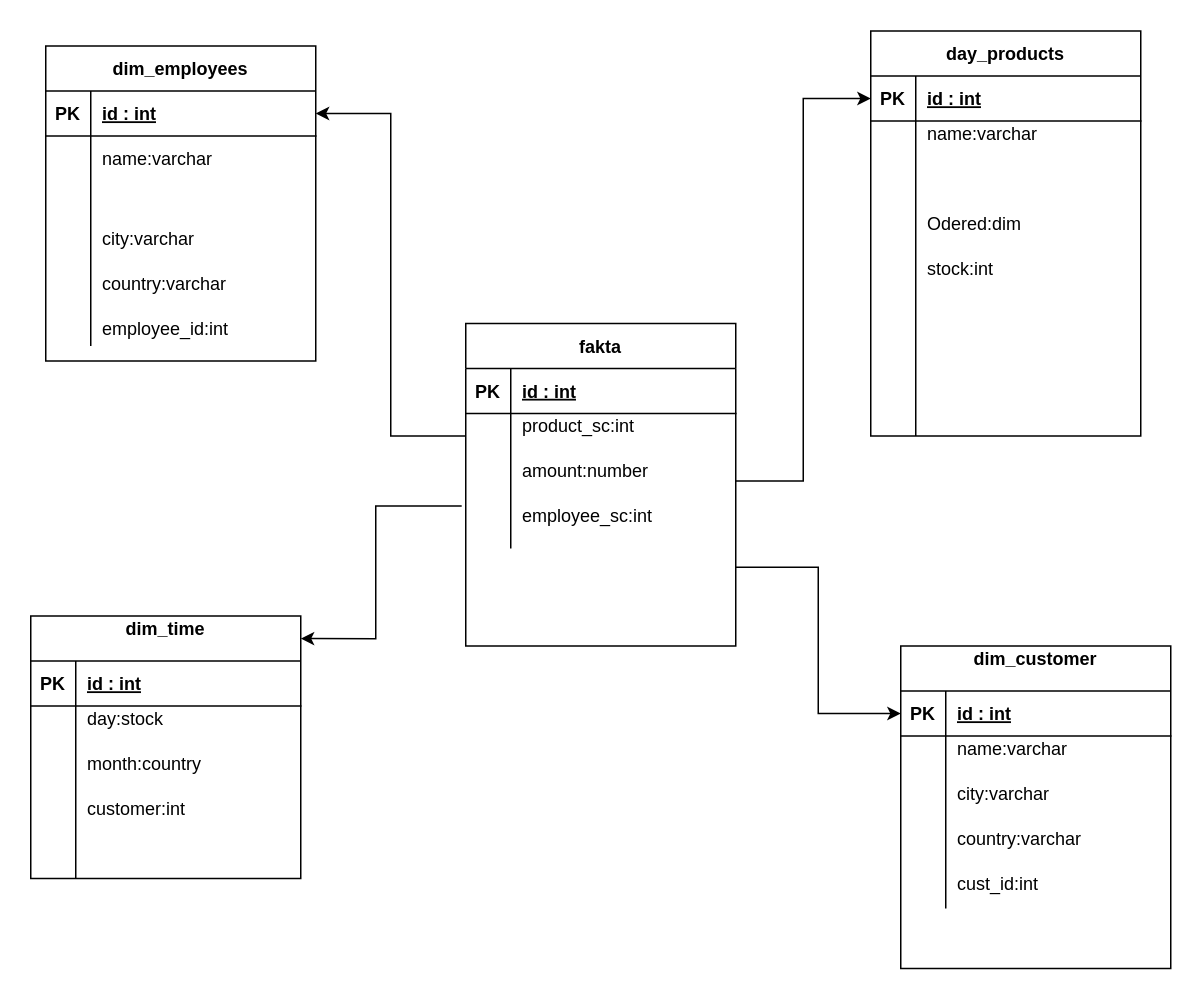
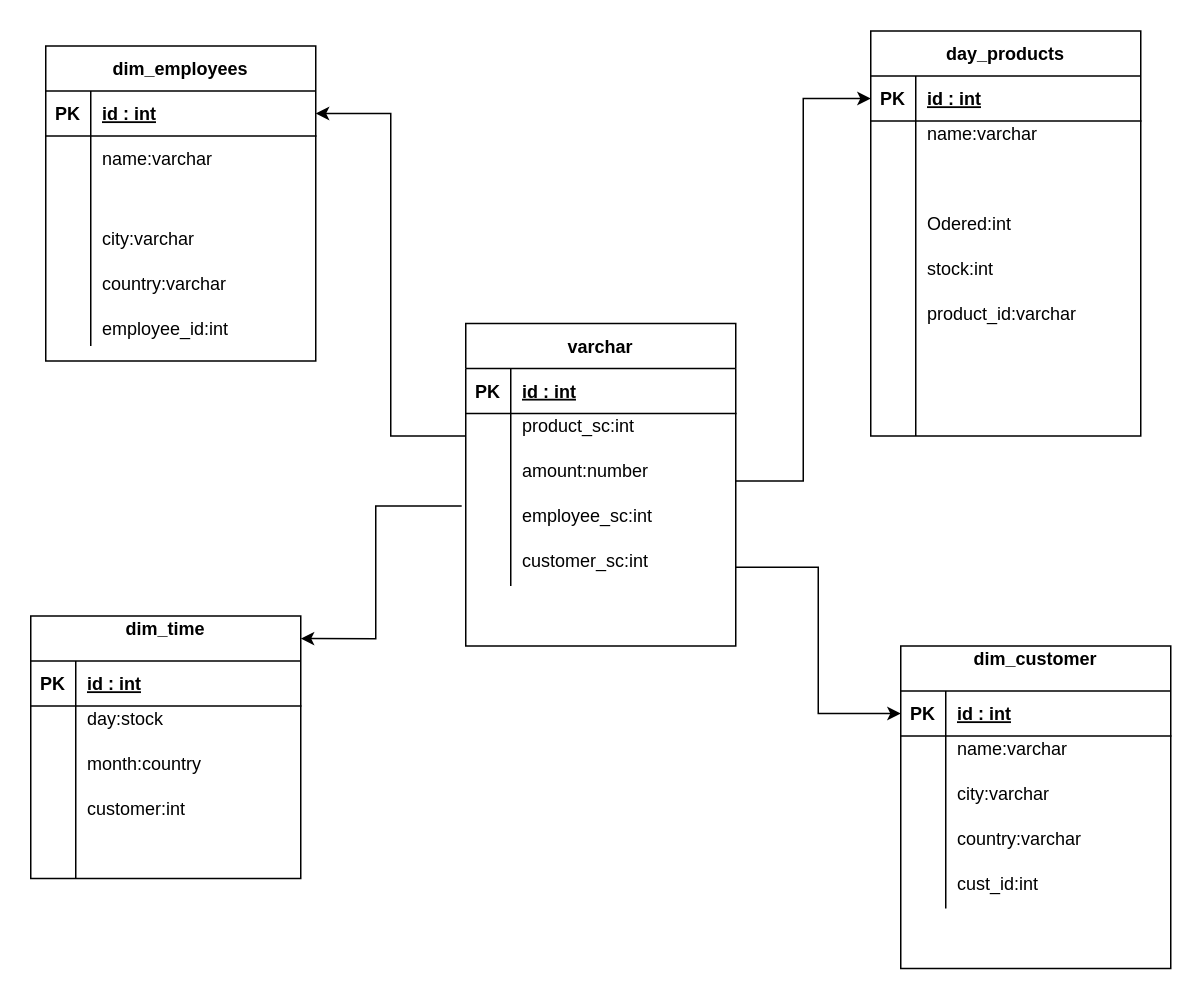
- <mxCell id="47" value="Odered:dim &#10;" style="shape=partialRectangle;connectable=0;fillColor=none;top=0;left=0;bottom=0;right=0;align=left;spacingLeft=6;overflow=hidden;fontColor=default;strokeColor=default;" parent="45" vertex="1"><mxGeometry x="30" width="150" height="30" as="geometry"><mxRectangle width="150" height="30" as="alternateBounds" /></mxGeometry></mxCell>
+ <mxCell id="47" value="Odered:int &#10;" style="shape=partialRectangle;connectable=0;fillColor=none;top=0;left=0;bottom=0;right=0;align=left;spacingLeft=6;overflow=hidden;fontColor=default;strokeColor=default;" parent="45" vertex="1"><mxGeometry x="30" width="150" height="30" as="geometry"><mxRectangle width="150" height="30" as="alternateBounds" /></mxGeometry></mxCell>
+ <mxCell id="53" value="product_id:varchar &#10;" style="shape=partialRectangle;connectable=0;fillColor=none;top=0;left=0;bottom=0;right=0;align=left;spacingLeft=6;overflow=hidden;fontColor=default;strokeColor=default;" parent="51" vertex="1"><mxGeometry x="30" width="150" height="30" as="geometry"><mxRectangle width="150" height="30" as="alternateBounds" /></mxGeometry></mxCell>
- <mxCell id="20" value="fakta" style="shape=table;startSize=30;container=1;collapsible=1;childLayout=tableLayout;fixedRows=1;rowLines=0;fontStyle=1;align=center;resizeLast=1;fillColor=default;strokeColor=default;fontColor=default;" parent="1" vertex="1"><mxGeometry x="310" y="215" width="180" height="215" as="geometry" /></mxCell>
+ <mxCell id="20" value="varchar" style="shape=table;startSize=30;container=1;collapsible=1;childLayout=tableLayout;fixedRows=1;rowLines=0;fontStyle=1;align=center;resizeLast=1;fillColor=default;strokeColor=default;fontColor=default;" parent="1" vertex="1"><mxGeometry x="310" y="215" width="180" height="215" as="geometry" /></mxCell>
+ <mxCell id="35" value="customer_sc:int &#10;" style="shape=partialRectangle;connectable=0;fillColor=none;top=0;left=0;bottom=0;right=0;align=left;spacingLeft=6;overflow=hidden;" parent="33" vertex="1"><mxGeometry x="30" width="150" height="25" as="geometry"><mxRectangle width="150" height="25" as="alternateBounds" /></mxGeometry></mxCell>
